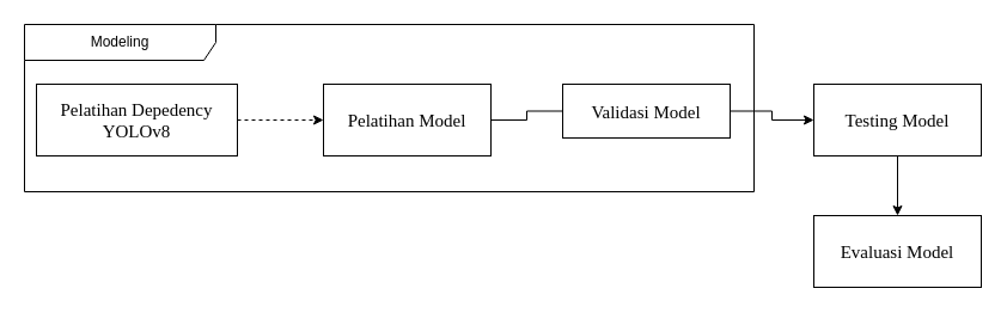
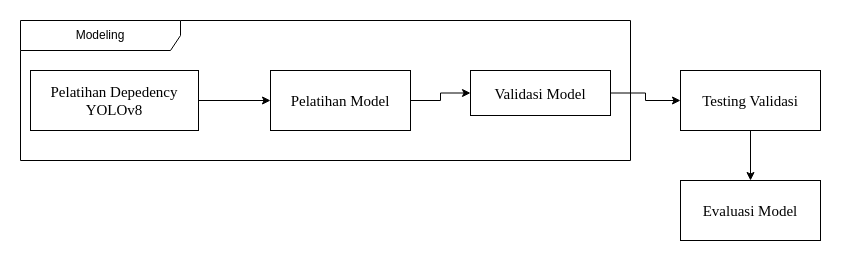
- <mxCell id="5" style="edgeStyle=orthogonalEdgeStyle;rounded=0;orthogonalLoop=1;jettySize=auto;html=1;entryX=0;entryY=0.5;entryDx=0;entryDy=0;endArrow=none;" edge="1" parent="1" source="6" target="8"><mxGeometry relative="1" as="geometry" /></mxCell>
+ <mxCell id="5" style="edgeStyle=orthogonalEdgeStyle;rounded=0;orthogonalLoop=1;jettySize=auto;html=1;entryX=0;entryY=0.5;entryDx=0;entryDy=0;" edge="1" parent="1" source="6" target="8"><mxGeometry relative="1" as="geometry" /></mxCell>
- <mxCell id="3" style="edgeStyle=orthogonalEdgeStyle;rounded=0;orthogonalLoop=1;jettySize=auto;html=1;entryX=0;entryY=0.5;entryDx=0;entryDy=0;dashed=1;" edge="1" parent="1" source="4" target="6"><mxGeometry relative="1" as="geometry" /></mxCell>
+ <mxCell id="3" style="edgeStyle=orthogonalEdgeStyle;rounded=0;orthogonalLoop=1;jettySize=auto;html=1;entryX=0;entryY=0.5;entryDx=0;entryDy=0;" edge="1" parent="1" source="4" target="6"><mxGeometry relative="1" as="geometry" /></mxCell>
- <mxCell id="10" value="&lt;font style=&quot;font-size: 15px;&quot; face=&quot;Times New Roman&quot;&gt;Testing Model&lt;/font&gt;" style="rounded=0;whiteSpace=wrap;html=1;" vertex="1" parent="1"><mxGeometry x="680" y="70" width="140" height="60" as="geometry" /></mxCell>
+ <mxCell id="10" value="&lt;font style=&quot;font-size: 15px;&quot; face=&quot;Times New Roman&quot;&gt;Testing Validasi&lt;/font&gt;" style="rounded=0;whiteSpace=wrap;html=1;" vertex="1" parent="1"><mxGeometry x="680" y="70" width="140" height="60" as="geometry" /></mxCell>
